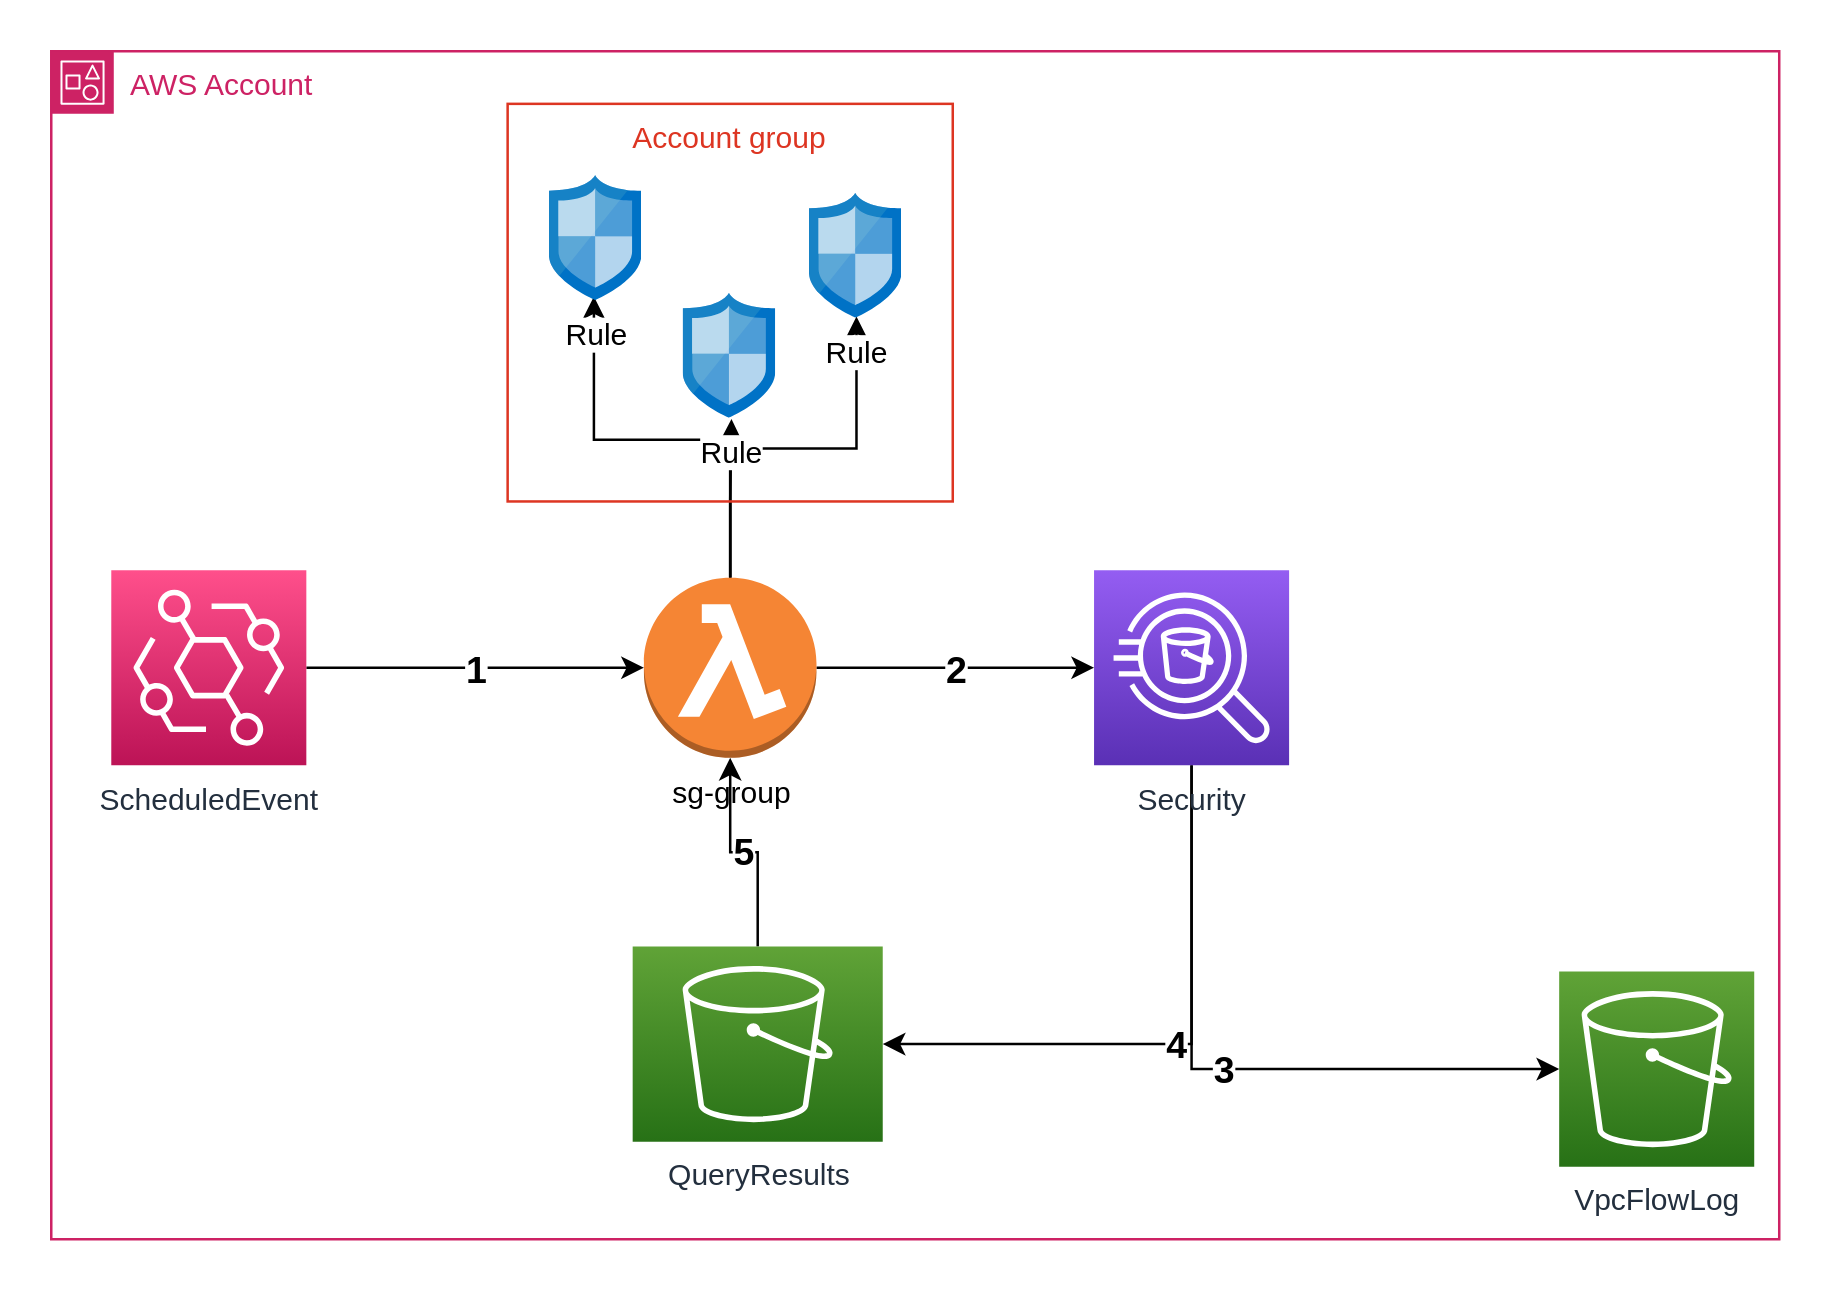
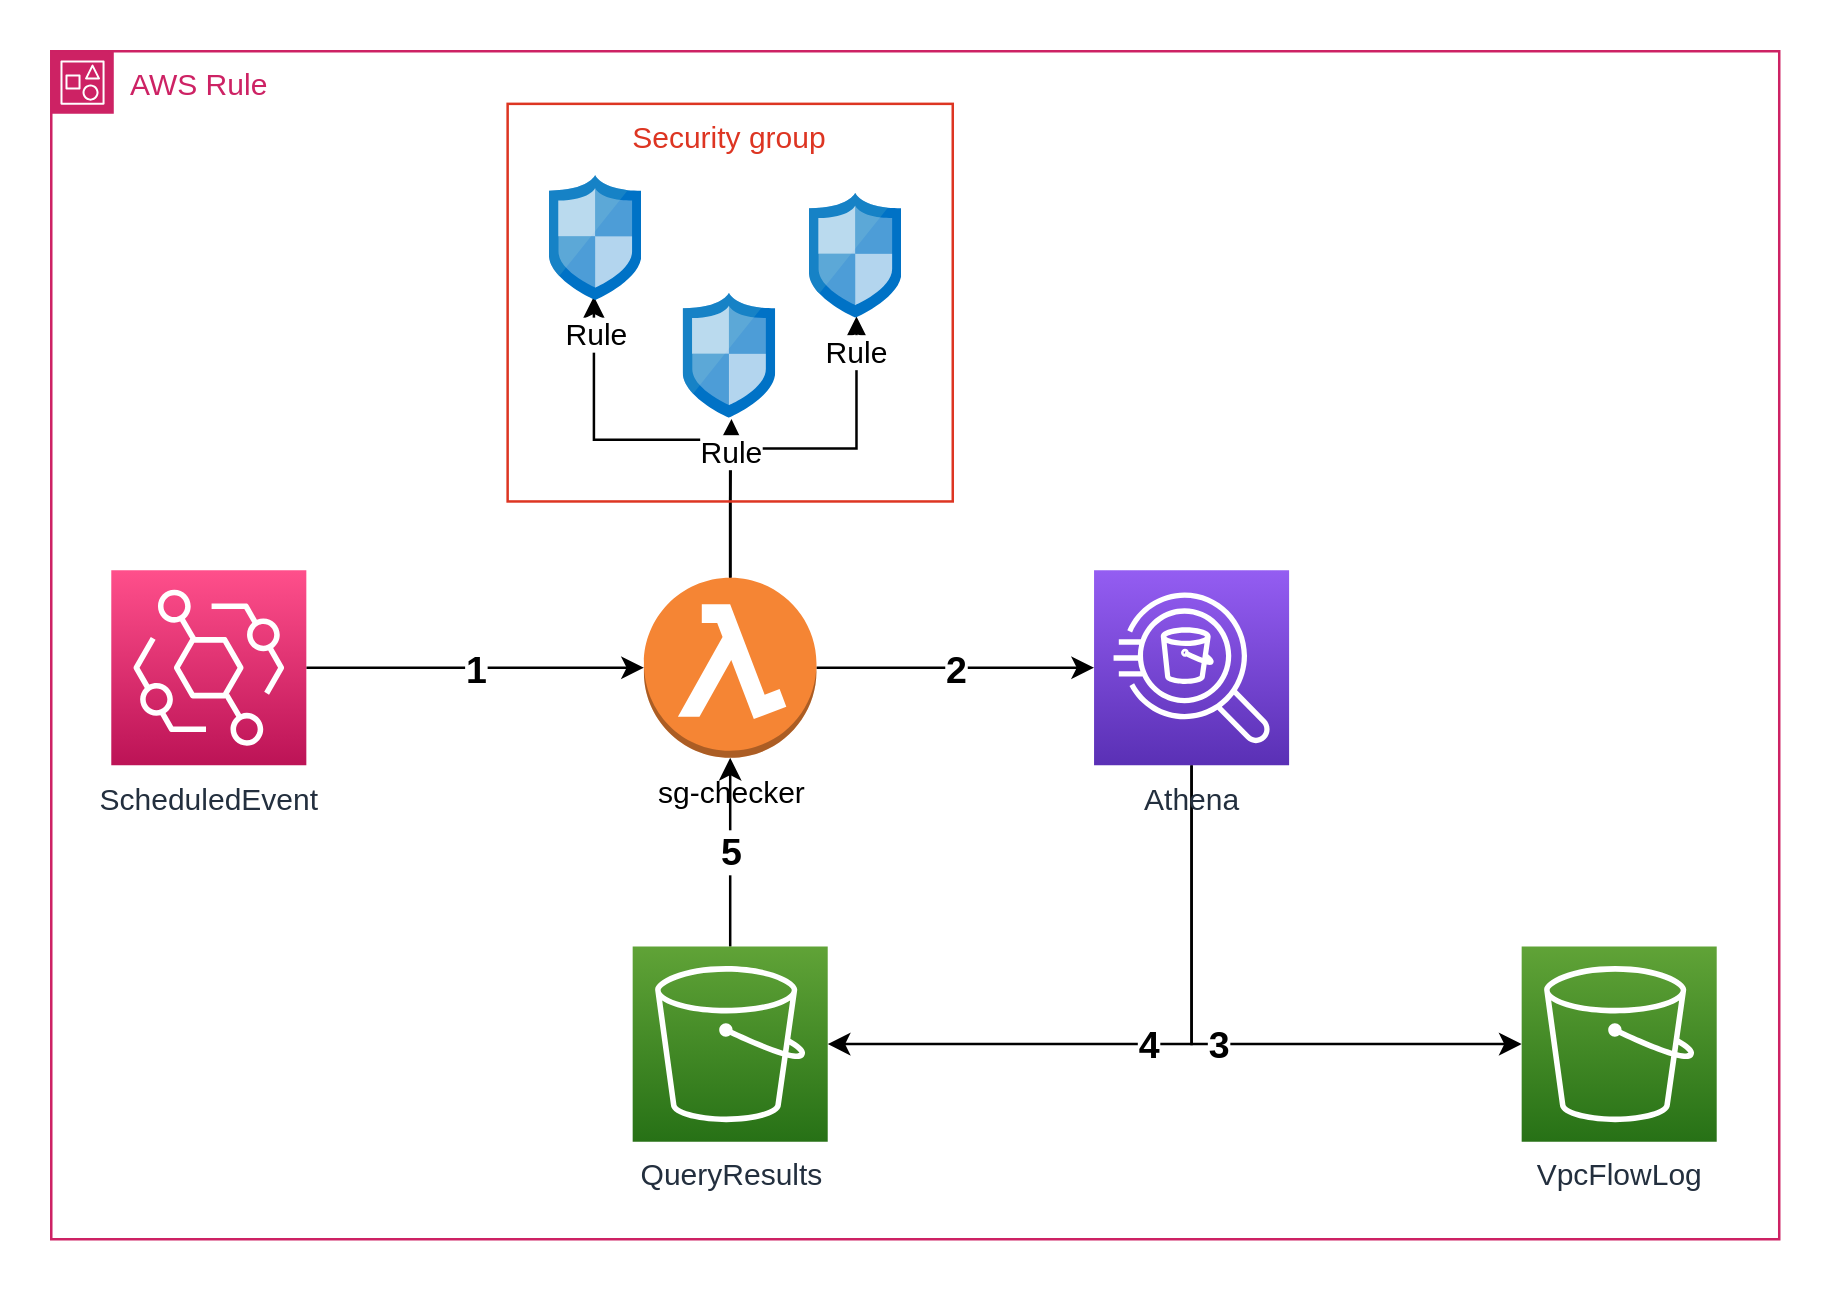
- <mxCell id="2" value="AWS Account" style="points=[[0,0],[0.25,0],[0.5,0],[0.75,0],[1,0],[1,0.25],[1,0.5],[1,0.75],[1,1],[0.75,1],[0.5,1],[0.25,1],[0,1],[0,0.75],[0,0.5],[0,0.25]];outlineConnect=0;gradientColor=none;html=1;whiteSpace=wrap;fontSize=12;fontStyle=0;container=1;pointerEvents=0;collapsible=0;recursiveResize=0;shape=mxgraph.aws4.group;grIcon=mxgraph.aws4.group_account;strokeColor=#CD2264;fillColor=none;verticalAlign=top;align=left;spacingLeft=30;fontColor=#CD2264;dashed=0;" vertex="1" parent="1"><mxGeometry x="20" y="20" width="691" height="475" as="geometry" /></mxCell>
+ <mxCell id="2" value="AWS Rule" style="points=[[0,0],[0.25,0],[0.5,0],[0.75,0],[1,0],[1,0.25],[1,0.5],[1,0.75],[1,1],[0.75,1],[0.5,1],[0.25,1],[0,1],[0,0.75],[0,0.5],[0,0.25]];outlineConnect=0;gradientColor=none;html=1;whiteSpace=wrap;fontSize=12;fontStyle=0;container=1;pointerEvents=0;collapsible=0;recursiveResize=0;shape=mxgraph.aws4.group;grIcon=mxgraph.aws4.group_account;strokeColor=#CD2264;fillColor=none;verticalAlign=top;align=left;spacingLeft=30;fontColor=#CD2264;dashed=0;" vertex="1" parent="1"><mxGeometry x="20" y="20" width="691" height="475" as="geometry" /></mxCell>
- <mxCell id="16" value="Account group" style="fillColor=none;strokeColor=#DD3522;verticalAlign=top;fontStyle=0;fontColor=#DD3522;" vertex="1" parent="2"><mxGeometry x="182.5" y="21" width="178" height="159" as="geometry" /></mxCell>
+ <mxCell id="16" value="Security group" style="fillColor=none;strokeColor=#DD3522;verticalAlign=top;fontStyle=0;fontColor=#DD3522;" vertex="1" parent="2"><mxGeometry x="182.5" y="21" width="178" height="159" as="geometry" /></mxCell>
- <mxCell id="15" value="sg-group" style="outlineConnect=0;dashed=0;verticalLabelPosition=bottom;verticalAlign=top;align=center;html=1;shape=mxgraph.aws3.lambda_function;fillColor=#F58534;gradientColor=none;" vertex="1" parent="2"><mxGeometry x="237" y="210.5" width="69" height="72" as="geometry" /></mxCell>
+ <mxCell id="15" value="sg-checker" style="outlineConnect=0;dashed=0;verticalLabelPosition=bottom;verticalAlign=top;align=center;html=1;shape=mxgraph.aws3.lambda_function;fillColor=#F58534;gradientColor=none;" vertex="1" parent="2"><mxGeometry x="237" y="210.5" width="69" height="72" as="geometry" /></mxCell>
- <mxCell id="5" value="Security" style="sketch=0;points=[[0,0,0],[0.25,0,0],[0.5,0,0],[0.75,0,0],[1,0,0],[0,1,0],[0.25,1,0],[0.5,1,0],[0.75,1,0],[1,1,0],[0,0.25,0],[0,0.5,0],[0,0.75,0],[1,0.25,0],[1,0.5,0],[1,0.75,0]];outlineConnect=0;fontColor=#232F3E;gradientColor=#945DF2;gradientDirection=north;fillColor=#5A30B5;strokeColor=#ffffff;dashed=0;verticalLabelPosition=bottom;verticalAlign=top;align=center;html=1;fontSize=12;fontStyle=0;aspect=fixed;shape=mxgraph.aws4.resourceIcon;resIcon=mxgraph.aws4.athena;" vertex="1" parent="2"><mxGeometry x="417" y="207.5" width="78" height="78" as="geometry" /></mxCell>
+ <mxCell id="5" value="Athena" style="sketch=0;points=[[0,0,0],[0.25,0,0],[0.5,0,0],[0.75,0,0],[1,0,0],[0,1,0],[0.25,1,0],[0.5,1,0],[0.75,1,0],[1,1,0],[0,0.25,0],[0,0.5,0],[0,0.75,0],[1,0.25,0],[1,0.5,0],[1,0.75,0]];outlineConnect=0;fontColor=#232F3E;gradientColor=#945DF2;gradientDirection=north;fillColor=#5A30B5;strokeColor=#ffffff;dashed=0;verticalLabelPosition=bottom;verticalAlign=top;align=center;html=1;fontSize=12;fontStyle=0;aspect=fixed;shape=mxgraph.aws4.resourceIcon;resIcon=mxgraph.aws4.athena;" vertex="1" parent="2"><mxGeometry x="417" y="207.5" width="78" height="78" as="geometry" /></mxCell>
- <mxCell id="7" value="QueryResults" style="sketch=0;points=[[0,0,0],[0.25,0,0],[0.5,0,0],[0.75,0,0],[1,0,0],[0,1,0],[0.25,1,0],[0.5,1,0],[0.75,1,0],[1,1,0],[0,0.25,0],[0,0.5,0],[0,0.75,0],[1,0.25,0],[1,0.5,0],[1,0.75,0]];outlineConnect=0;fontColor=#232F3E;gradientColor=#60A337;gradientDirection=north;fillColor=#277116;strokeColor=#ffffff;dashed=0;verticalLabelPosition=bottom;verticalAlign=top;align=center;html=1;fontSize=12;fontStyle=0;aspect=fixed;shape=mxgraph.aws4.resourceIcon;resIcon=mxgraph.aws4.s3;" vertex="1" parent="2"><mxGeometry x="232.5" y="358" width="100" height="78" as="geometry" /></mxCell>
+ <mxCell id="7" value="QueryResults" style="sketch=0;points=[[0,0,0],[0.25,0,0],[0.5,0,0],[0.75,0,0],[1,0,0],[0,1,0],[0.25,1,0],[0.5,1,0],[0.75,1,0],[1,1,0],[0,0.25,0],[0,0.5,0],[0,0.75,0],[1,0.25,0],[1,0.5,0],[1,0.75,0]];outlineConnect=0;fontColor=#232F3E;gradientColor=#60A337;gradientDirection=north;fillColor=#277116;strokeColor=#ffffff;dashed=0;verticalLabelPosition=bottom;verticalAlign=top;align=center;html=1;fontSize=12;fontStyle=0;aspect=fixed;shape=mxgraph.aws4.resourceIcon;resIcon=mxgraph.aws4.s3;" vertex="1" parent="2"><mxGeometry x="232.5" y="358" width="78" height="78" as="geometry" /></mxCell>
- <mxCell id="8" value="VpcFlowLog" style="sketch=0;points=[[0,0,0],[0.25,0,0],[0.5,0,0],[0.75,0,0],[1,0,0],[0,1,0],[0.25,1,0],[0.5,1,0],[0.75,1,0],[1,1,0],[0,0.25,0],[0,0.5,0],[0,0.75,0],[1,0.25,0],[1,0.5,0],[1,0.75,0]];outlineConnect=0;fontColor=#232F3E;gradientColor=#60A337;gradientDirection=north;fillColor=#277116;strokeColor=#ffffff;dashed=0;verticalLabelPosition=bottom;verticalAlign=top;align=center;html=1;fontSize=12;fontStyle=0;aspect=fixed;shape=mxgraph.aws4.resourceIcon;resIcon=mxgraph.aws4.s3;" vertex="1" parent="2"><mxGeometry x="603" y="368" width="78" height="78" as="geometry" /></mxCell>
+ <mxCell id="8" value="VpcFlowLog" style="sketch=0;points=[[0,0,0],[0.25,0,0],[0.5,0,0],[0.75,0,0],[1,0,0],[0,1,0],[0.25,1,0],[0.5,1,0],[0.75,1,0],[1,1,0],[0,0.25,0],[0,0.5,0],[0,0.75,0],[1,0.25,0],[1,0.5,0],[1,0.75,0]];outlineConnect=0;fontColor=#232F3E;gradientColor=#60A337;gradientDirection=north;fillColor=#277116;strokeColor=#ffffff;dashed=0;verticalLabelPosition=bottom;verticalAlign=top;align=center;html=1;fontSize=12;fontStyle=0;aspect=fixed;shape=mxgraph.aws4.resourceIcon;resIcon=mxgraph.aws4.s3;" vertex="1" parent="2"><mxGeometry x="588" y="358" width="78" height="78" as="geometry" /></mxCell>
